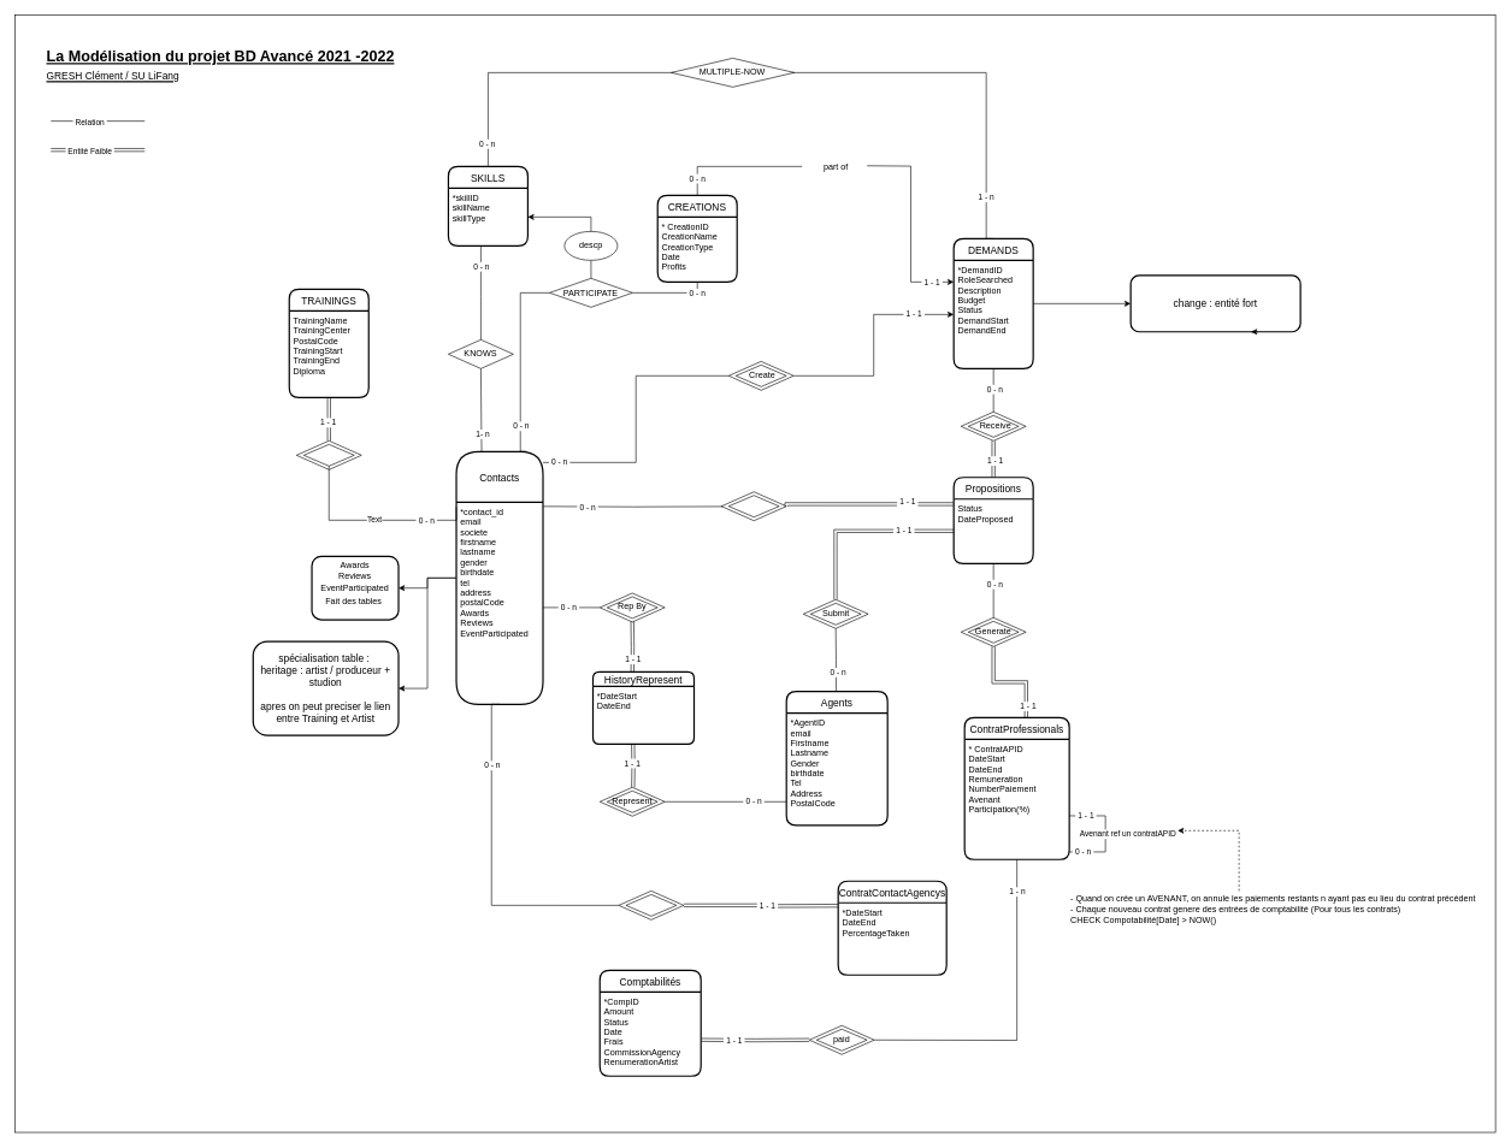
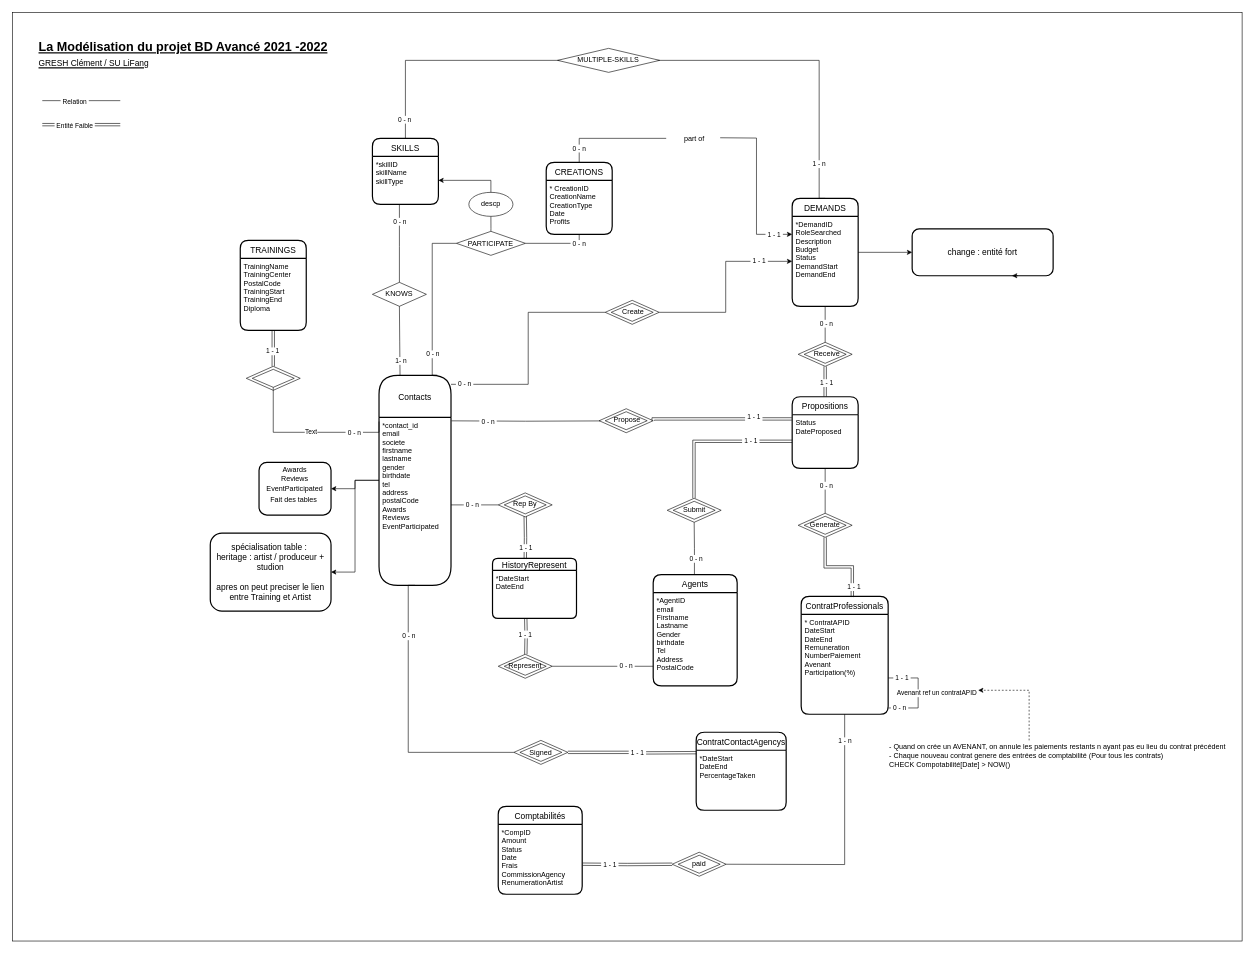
- <mxCell id="73" value="MULTIPLE-NOW" style="text;html=1;strokeColor=none;fillColor=none;align=center;verticalAlign=middle;whiteSpace=wrap;rounded=0;" parent="71" vertex="1"><mxGeometry x="28.333" y="5" width="113.333" height="30" as="geometry" /></mxCell>
+ <mxCell id="73" value="MULTIPLE-SKILLS" style="text;html=1;strokeColor=none;fillColor=none;align=center;verticalAlign=middle;whiteSpace=wrap;rounded=0;" parent="71" vertex="1"><mxGeometry x="28.333" y="5" width="113.333" height="30" as="geometry" /></mxCell>
- <mxCell id="166" value="change : entité fort" style="whiteSpace=wrap;html=1;rounded=1;shadow=0;dashed=0;fontSize=14;fontStyle=0;strokeWidth=2;startSize=30;" vertex="1" parent="1"><mxGeometry x="1565" y="381" width="235" height="78" as="geometry" /></mxCell>
+ <mxCell id="166" value="change : entité fort" style="whiteSpace=wrap;html=1;rounded=1;shadow=0;dashed=0;fontSize=14;fontStyle=0;strokeWidth=2;startSize=30;" vertex="1" parent="1"><mxGeometry x="1520" y="381" width="235" height="78" as="geometry" /></mxCell>
+ <mxCell id="91" value="Propose" style="text;html=1;strokeColor=none;fillColor=none;align=center;verticalAlign=middle;whiteSpace=wrap;rounded=0;" parent="89" vertex="1"><mxGeometry x="7" y="-1" width="60" height="30" as="geometry" /></mxCell>
+ <mxCell id="29" value="Signed" style="text;html=1;strokeColor=none;fillColor=none;align=center;verticalAlign=middle;whiteSpace=wrap;rounded=0;" parent="27" vertex="1"><mxGeometry x="5" y="4.547e-13" width="60" height="30" as="geometry" /></mxCell>
